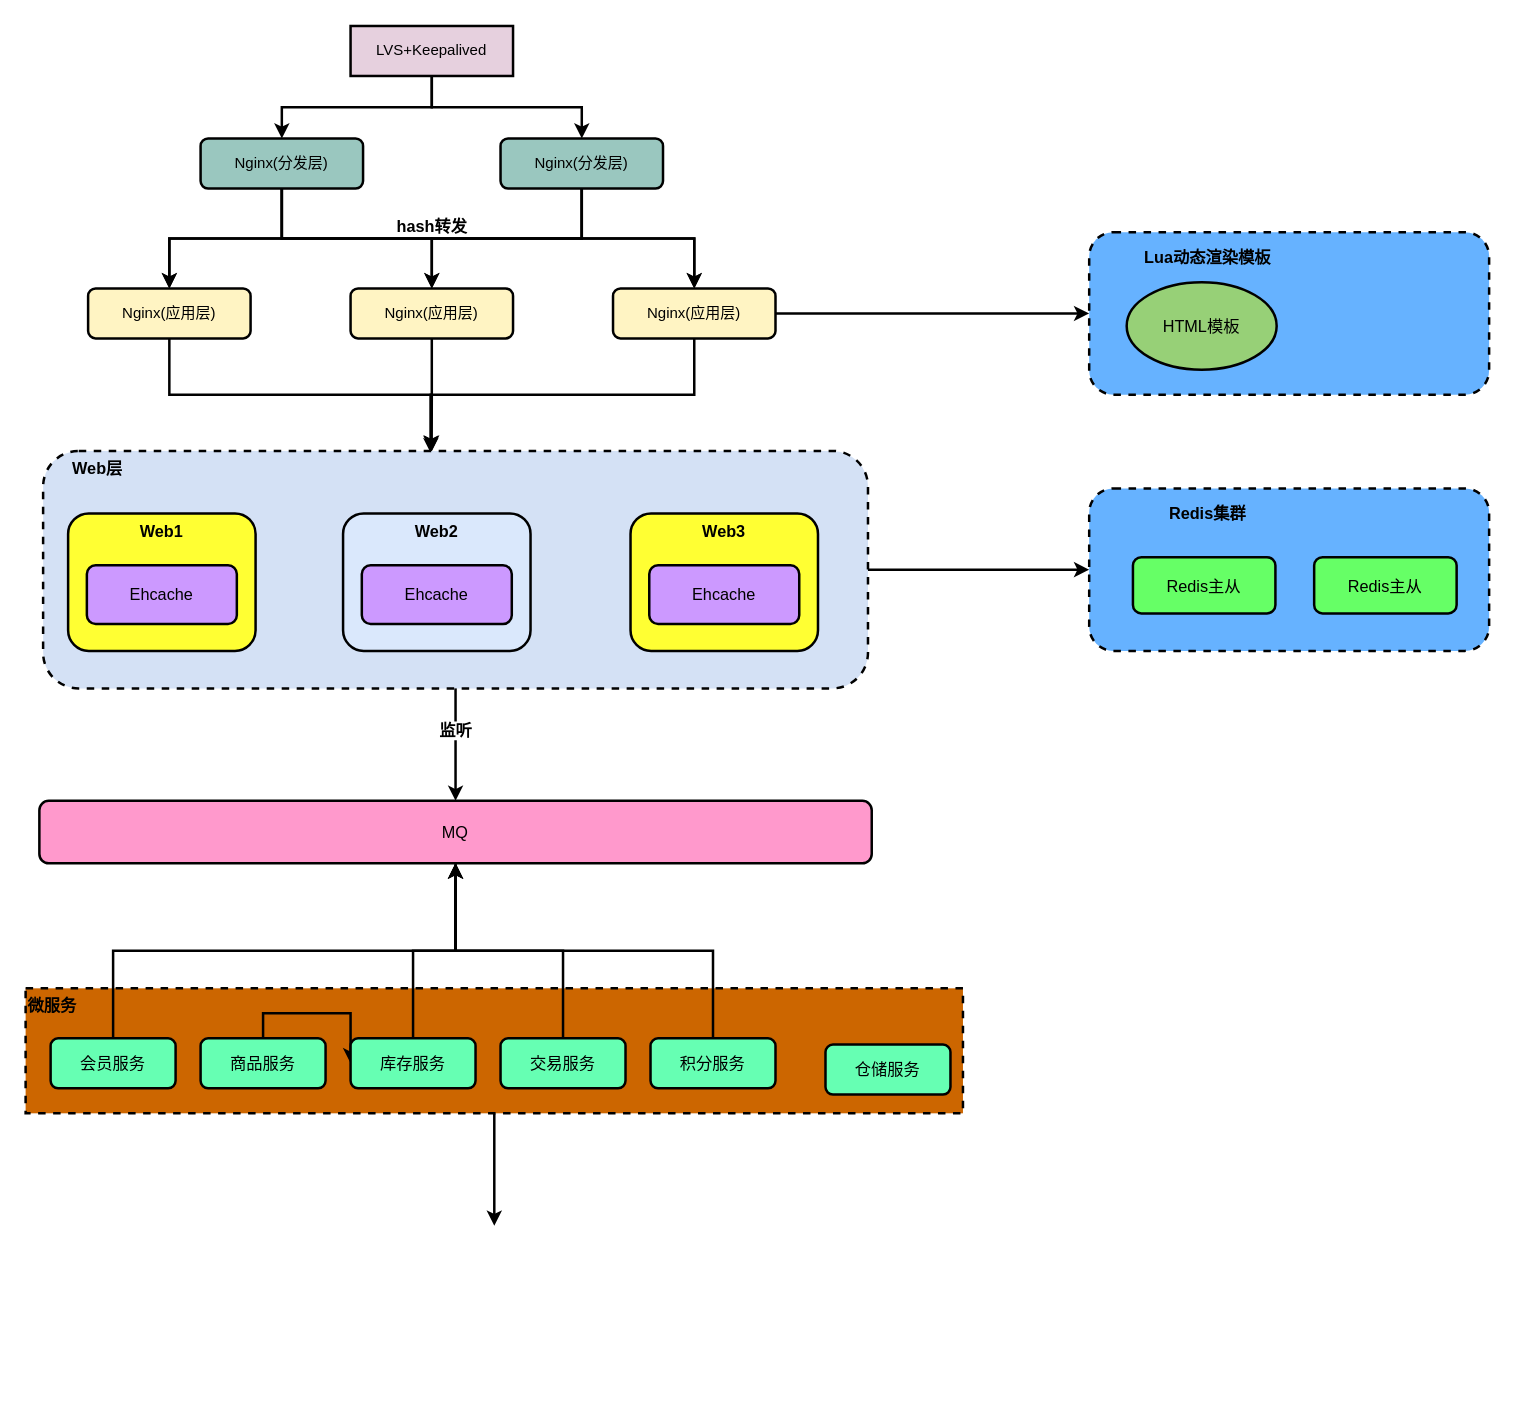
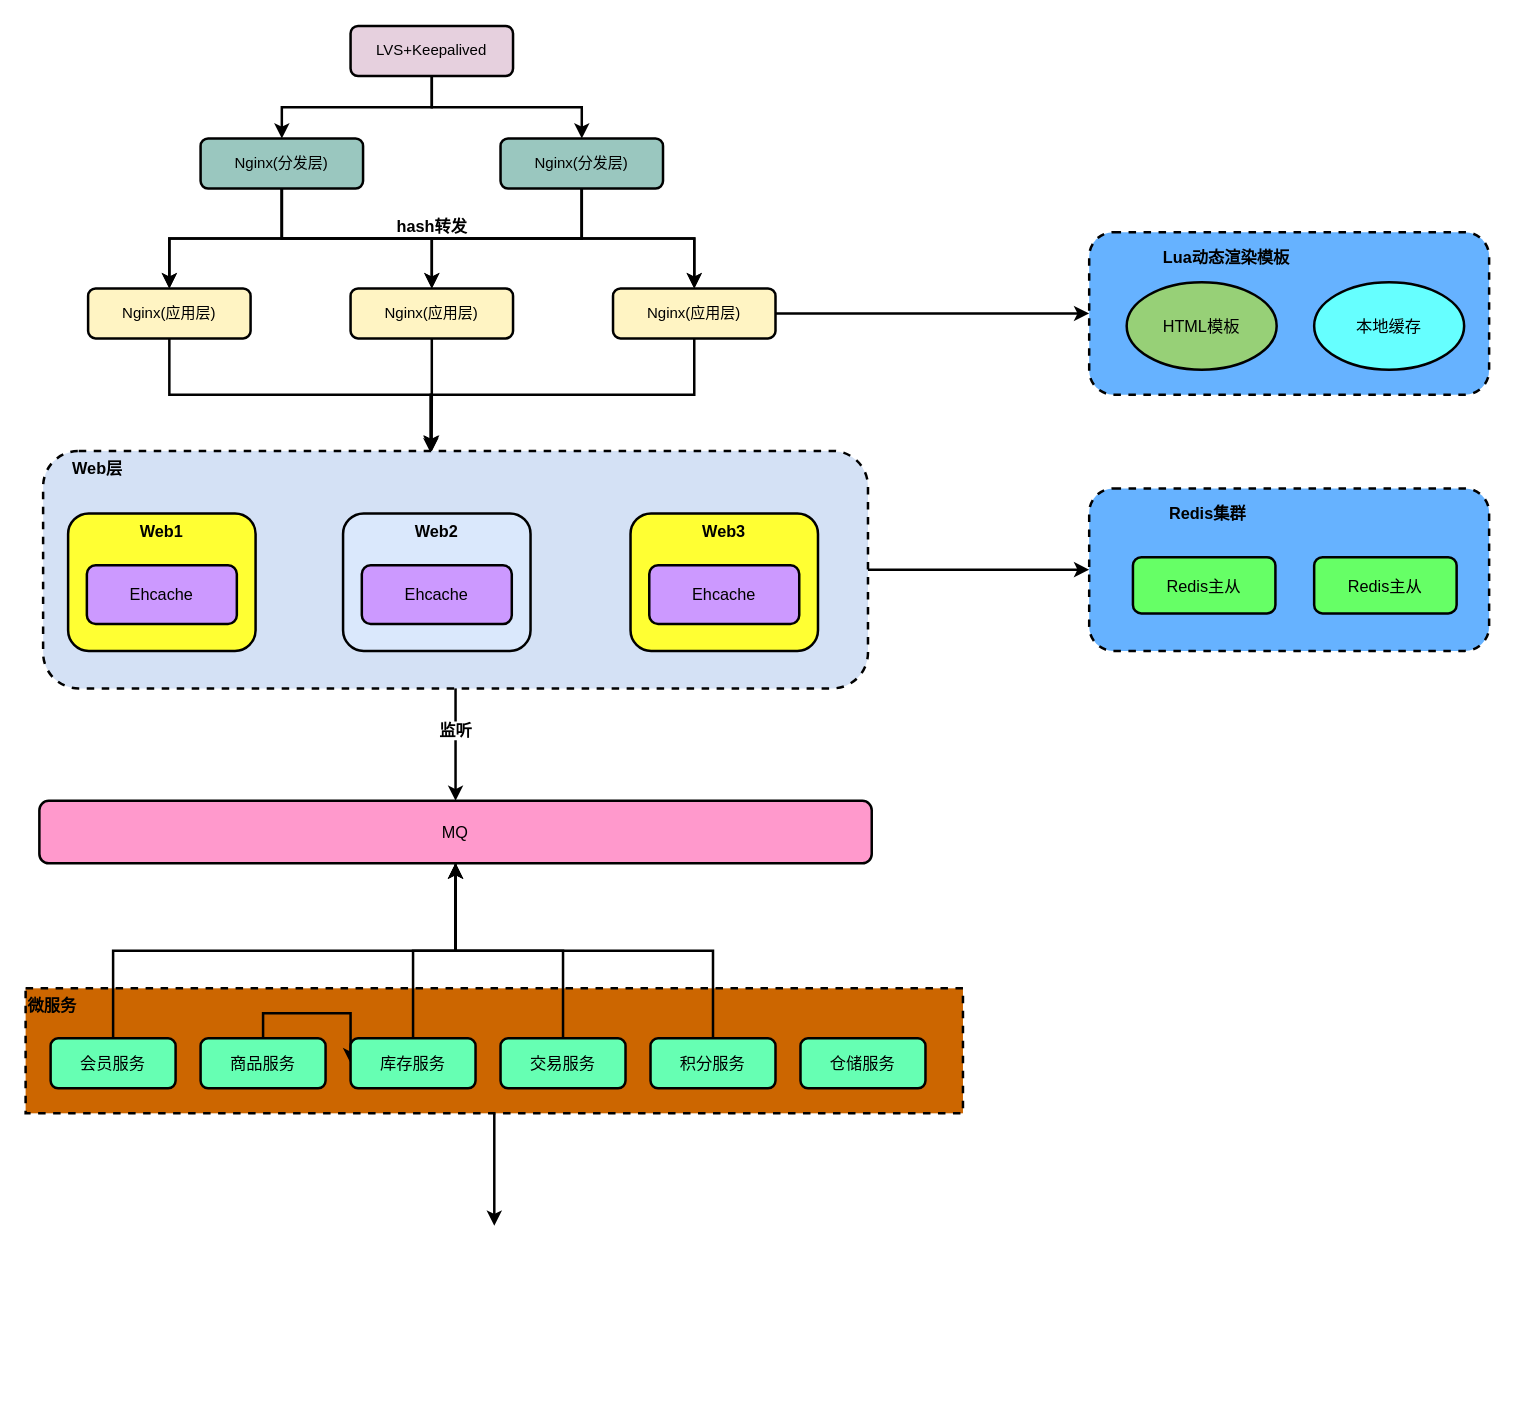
- <mxCell id="4" value="LVS+Keepalived" style="whiteSpace=wrap;html=1;fillColor=#E6D0DE;strokeWidth=2;rounded=0;" vertex="1" parent="1"><mxGeometry x="280" y="20" width="130" height="40" as="geometry" /></mxCell>
+ <mxCell id="4" value="LVS+Keepalived" style="rounded=1;whiteSpace=wrap;html=1;fillColor=#E6D0DE;strokeWidth=2;" vertex="1" parent="1"><mxGeometry x="280" y="20" width="130" height="40" as="geometry" /></mxCell>
- <mxCell id="25" value="Lua动态渲染模板" style="text;html=1;strokeColor=none;fillColor=none;align=center;verticalAlign=middle;whiteSpace=wrap;rounded=0;fontSize=13;fontStyle=1" vertex="1" parent="21"><mxGeometry x="10" y="10" width="170" height="20" as="geometry" /></mxCell>
+ <mxCell id="25" value="Lua动态渲染模板" style="text;html=1;strokeColor=none;fillColor=none;align=center;verticalAlign=middle;whiteSpace=wrap;rounded=0;fontSize=13;fontStyle=1" vertex="1" parent="21"><mxGeometry x="25" y="10" width="170" height="20" as="geometry" /></mxCell>
+ <mxCell id="24" value="本地缓存" style="ellipse;whiteSpace=wrap;html=1;fontSize=13;fillColor=#66FFFF;strokeWidth=2;" vertex="1" parent="21"><mxGeometry x="180" y="40" width="120" height="70" as="geometry" /></mxCell>
- <mxCell id="58" value="仓储服务" style="rounded=1;whiteSpace=wrap;html=1;fontSize=13;strokeWidth=2;fillColor=#66FFB3;align=center;verticalAlign=middle;" vertex="1" parent="1"><mxGeometry x="660" y="835" width="100" height="40" as="geometry" /></mxCell>
+ <mxCell id="58" value="仓储服务" style="rounded=1;whiteSpace=wrap;html=1;fontSize=13;strokeWidth=2;fillColor=#66FFB3;align=center;verticalAlign=middle;" vertex="1" parent="1"><mxGeometry x="640" y="830" width="100" height="40" as="geometry" /></mxCell>
